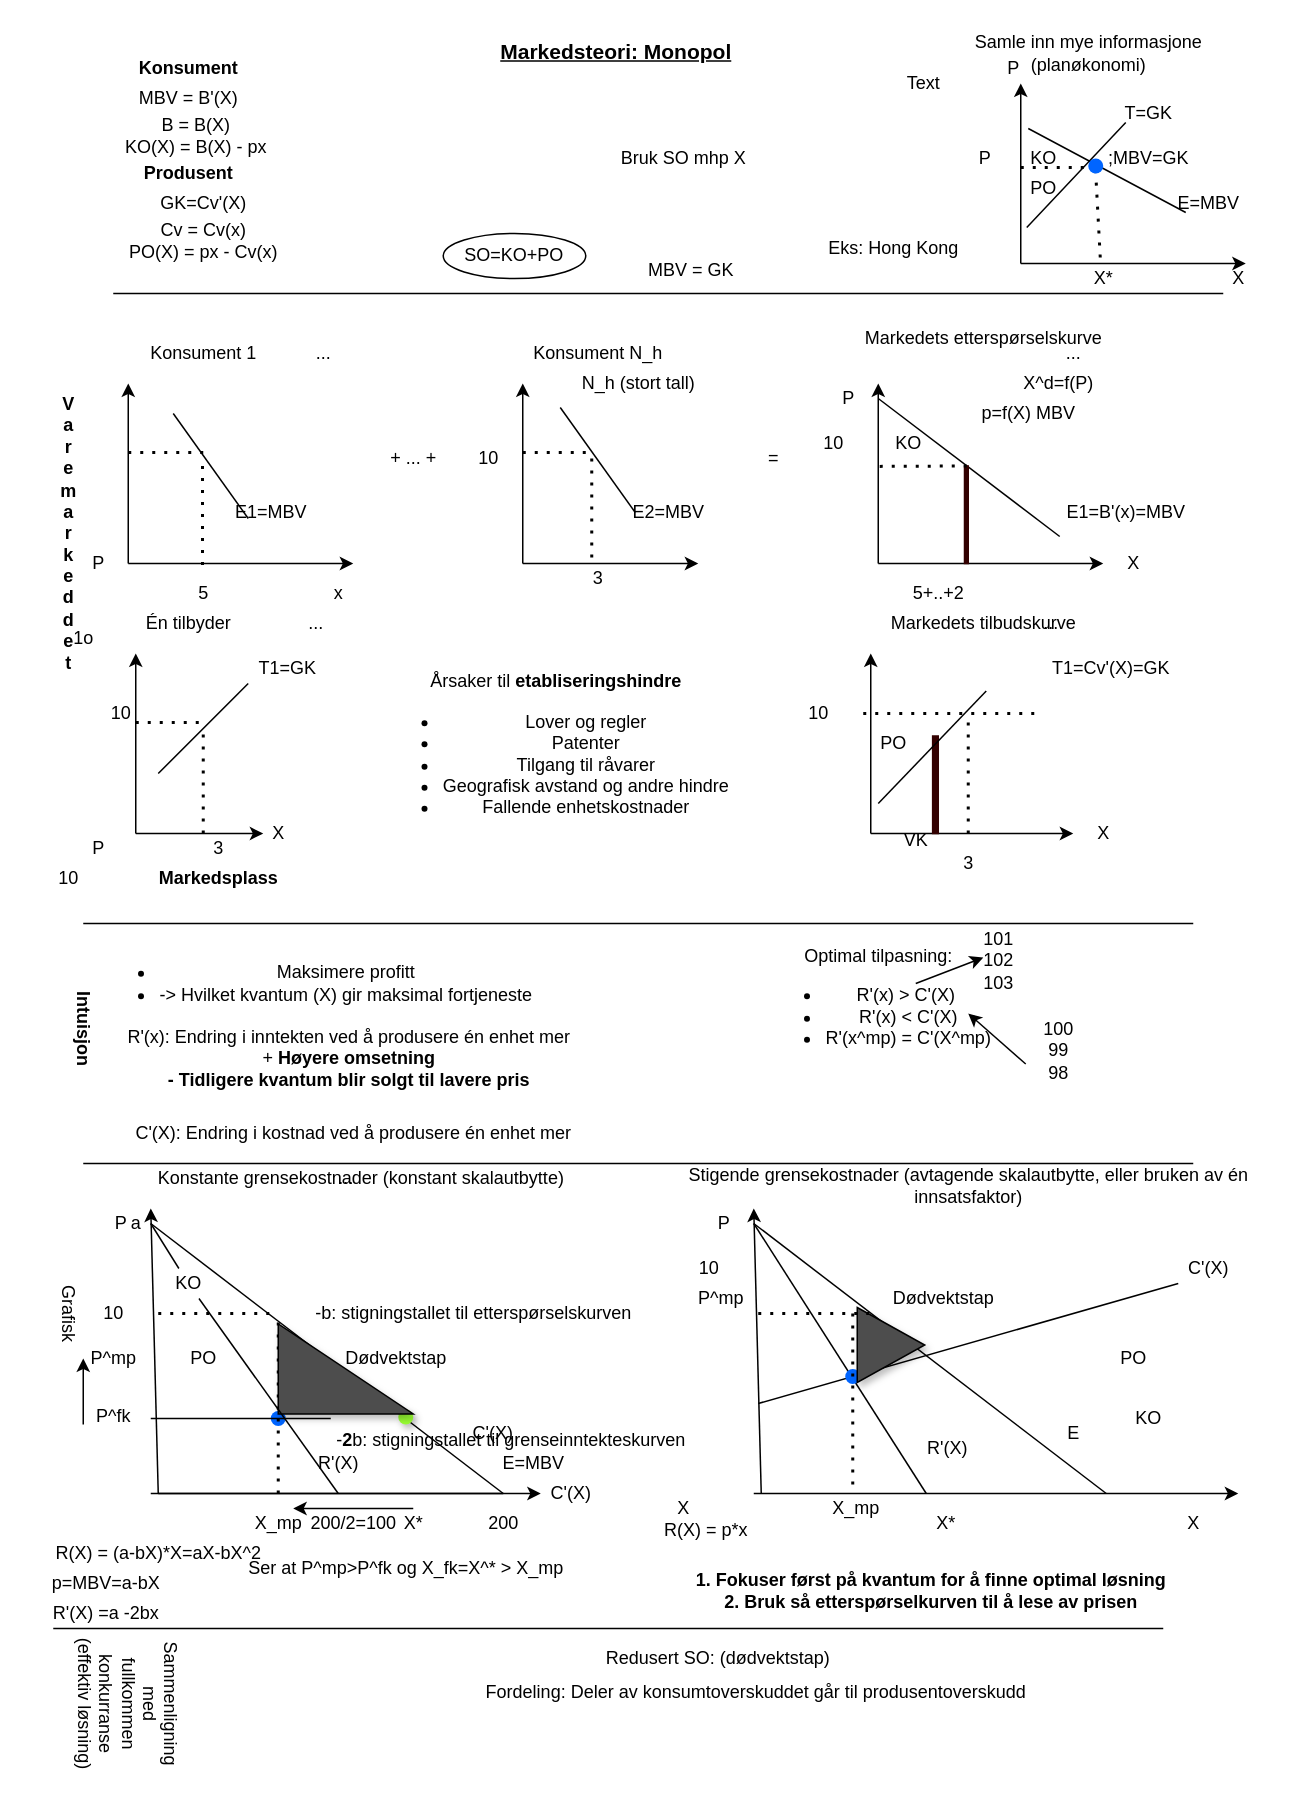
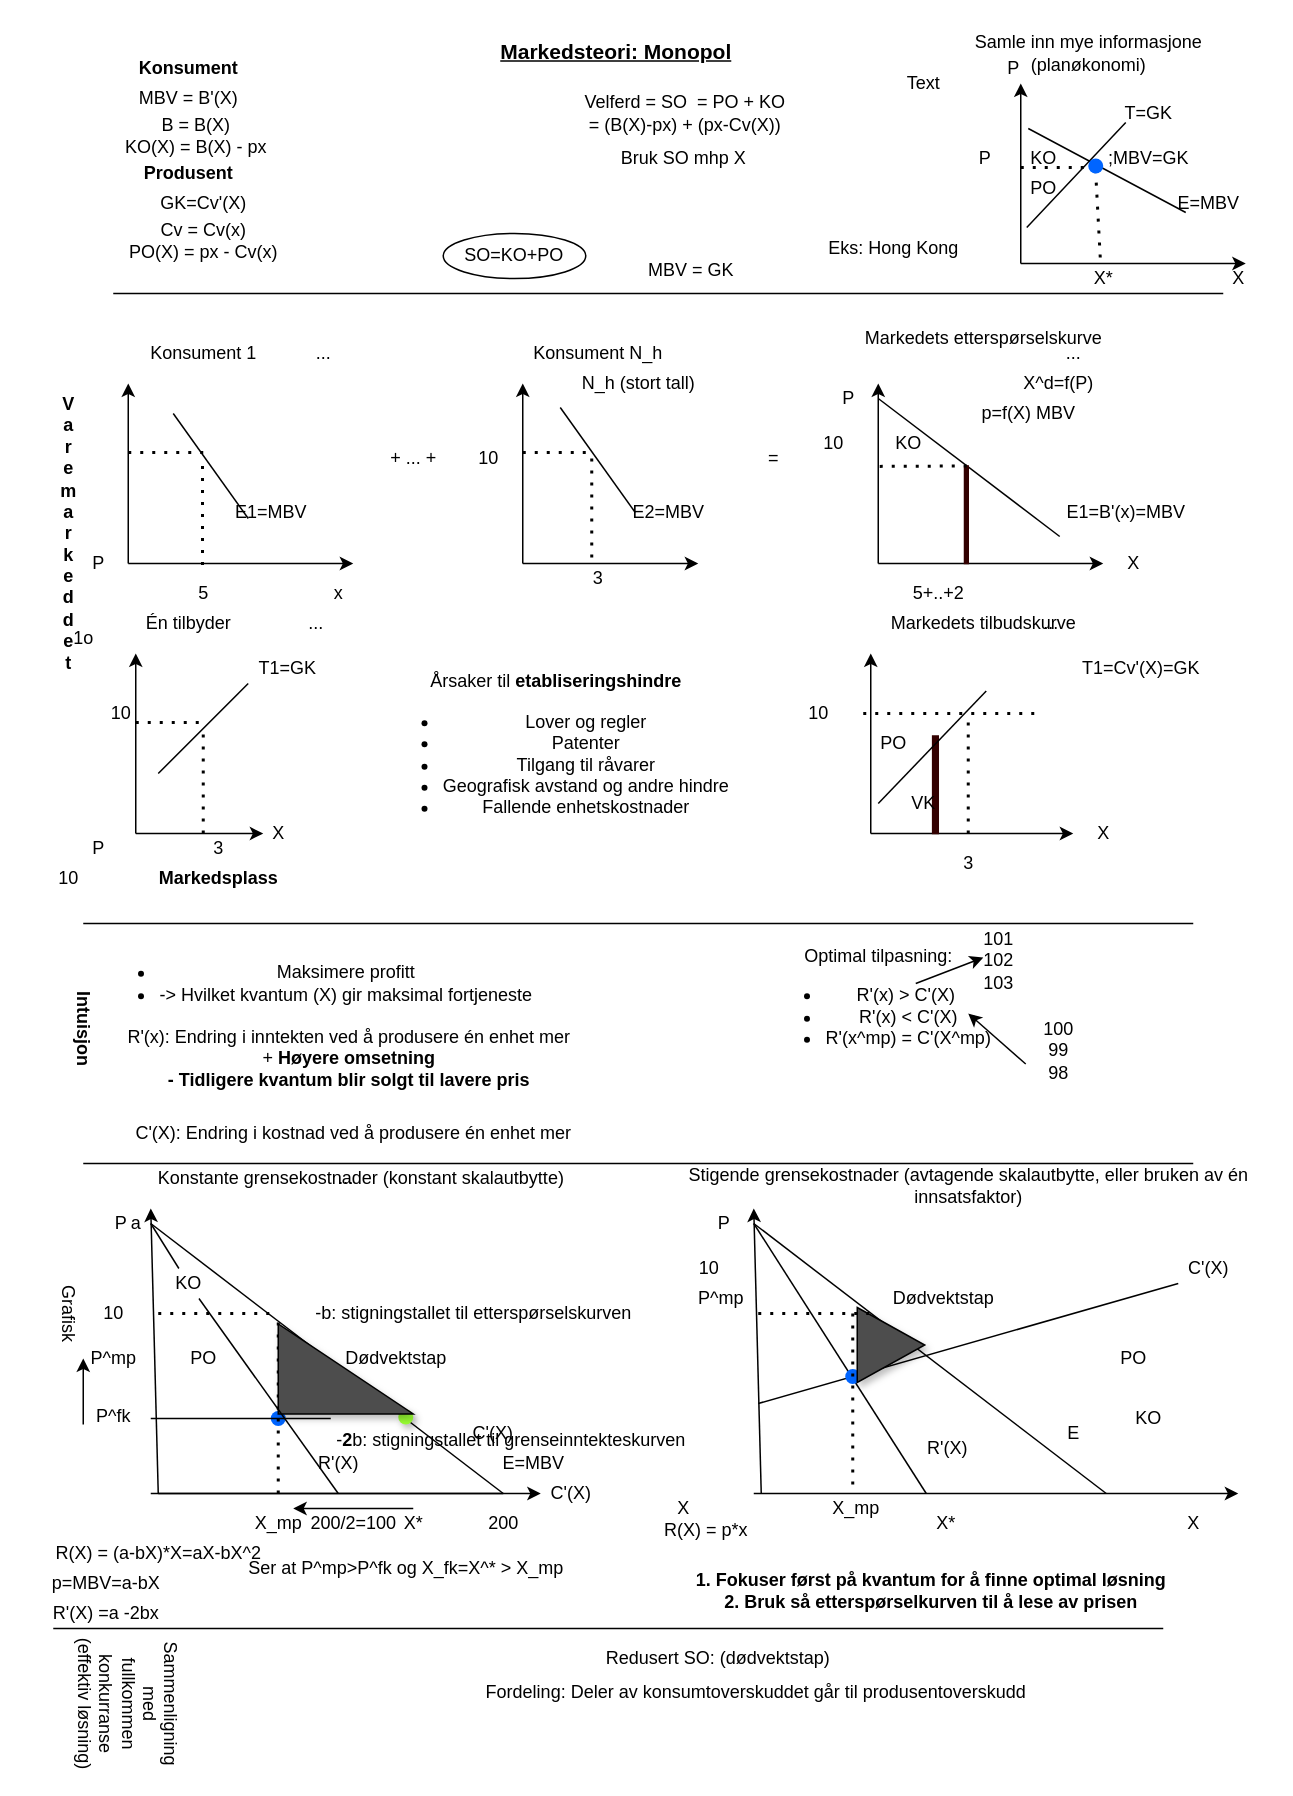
+ <mxCell id="30" value="Velferd = SO&amp;nbsp; = PO + KO&lt;br&gt;= (B(X)-px) + (px-Cv(X))" style="text;html=1;align=center;verticalAlign=middle;resizable=0;points=[];autosize=1;" parent="1" vertex="1"><mxGeometry x="381" y="60" width="150" height="30" as="geometry" /></mxCell>
- <mxCell id="41" value="T1=Cv'(X)=GK" style="text;html=1;align=center;verticalAlign=middle;resizable=0;points=[];autosize=1;" parent="1" vertex="1"><mxGeometry x="695" y="435" width="90" height="20" as="geometry" /></mxCell>
+ <mxCell id="41" value="T1=Cv'(X)=GK" style="text;html=1;align=center;verticalAlign=middle;resizable=0;points=[];autosize=1;" parent="1" vertex="1"><mxGeometry x="715" y="435" width="90" height="20" as="geometry" /></mxCell>
- <mxCell id="80" value="VK" style="text;html=1;align=center;verticalAlign=middle;resizable=0;points=[];autosize=1;" parent="1" vertex="1"><mxGeometry x="595" y="550" width="30" height="20" as="geometry" /></mxCell>
+ <mxCell id="80" value="VK" style="text;html=1;align=center;verticalAlign=middle;resizable=0;points=[];autosize=1;" parent="1" vertex="1"><mxGeometry x="600" y="525" width="30" height="20" as="geometry" /></mxCell>
